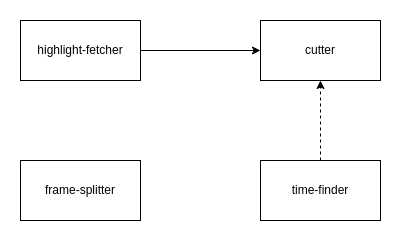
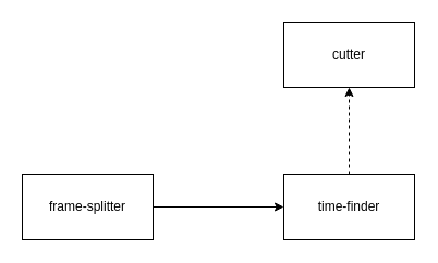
- <mxCell id="3" value="highlight-fetcher" style="rounded=0;whiteSpace=wrap;html=1;" vertex="1" parent="1"><mxGeometry x="20" y="20" width="120" height="60" as="geometry" /></mxCell>
- <mxCell id="2" style="edgeStyle=orthogonalEdgeStyle;rounded=0;orthogonalLoop=1;jettySize=auto;html=1;" edge="1" parent="1" source="3" target="4"><mxGeometry relative="1" as="geometry" /></mxCell>
+ <mxCell id="7" style="edgeStyle=orthogonalEdgeStyle;rounded=0;orthogonalLoop=1;jettySize=auto;html=1;" edge="1" parent="1" source="8" target="6"><mxGeometry relative="1" as="geometry" /></mxCell>
